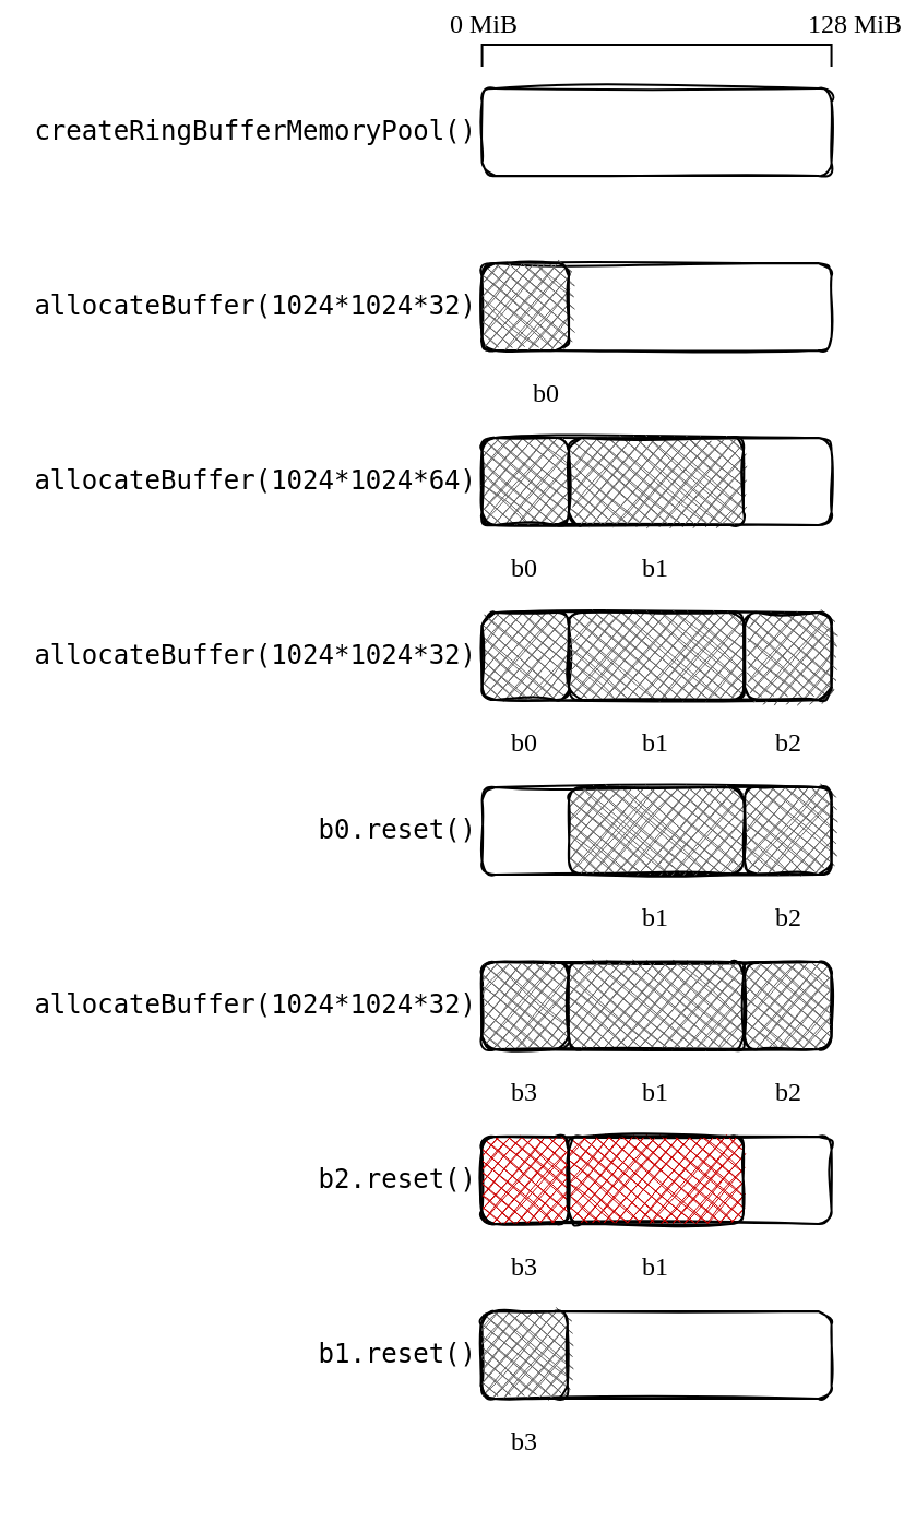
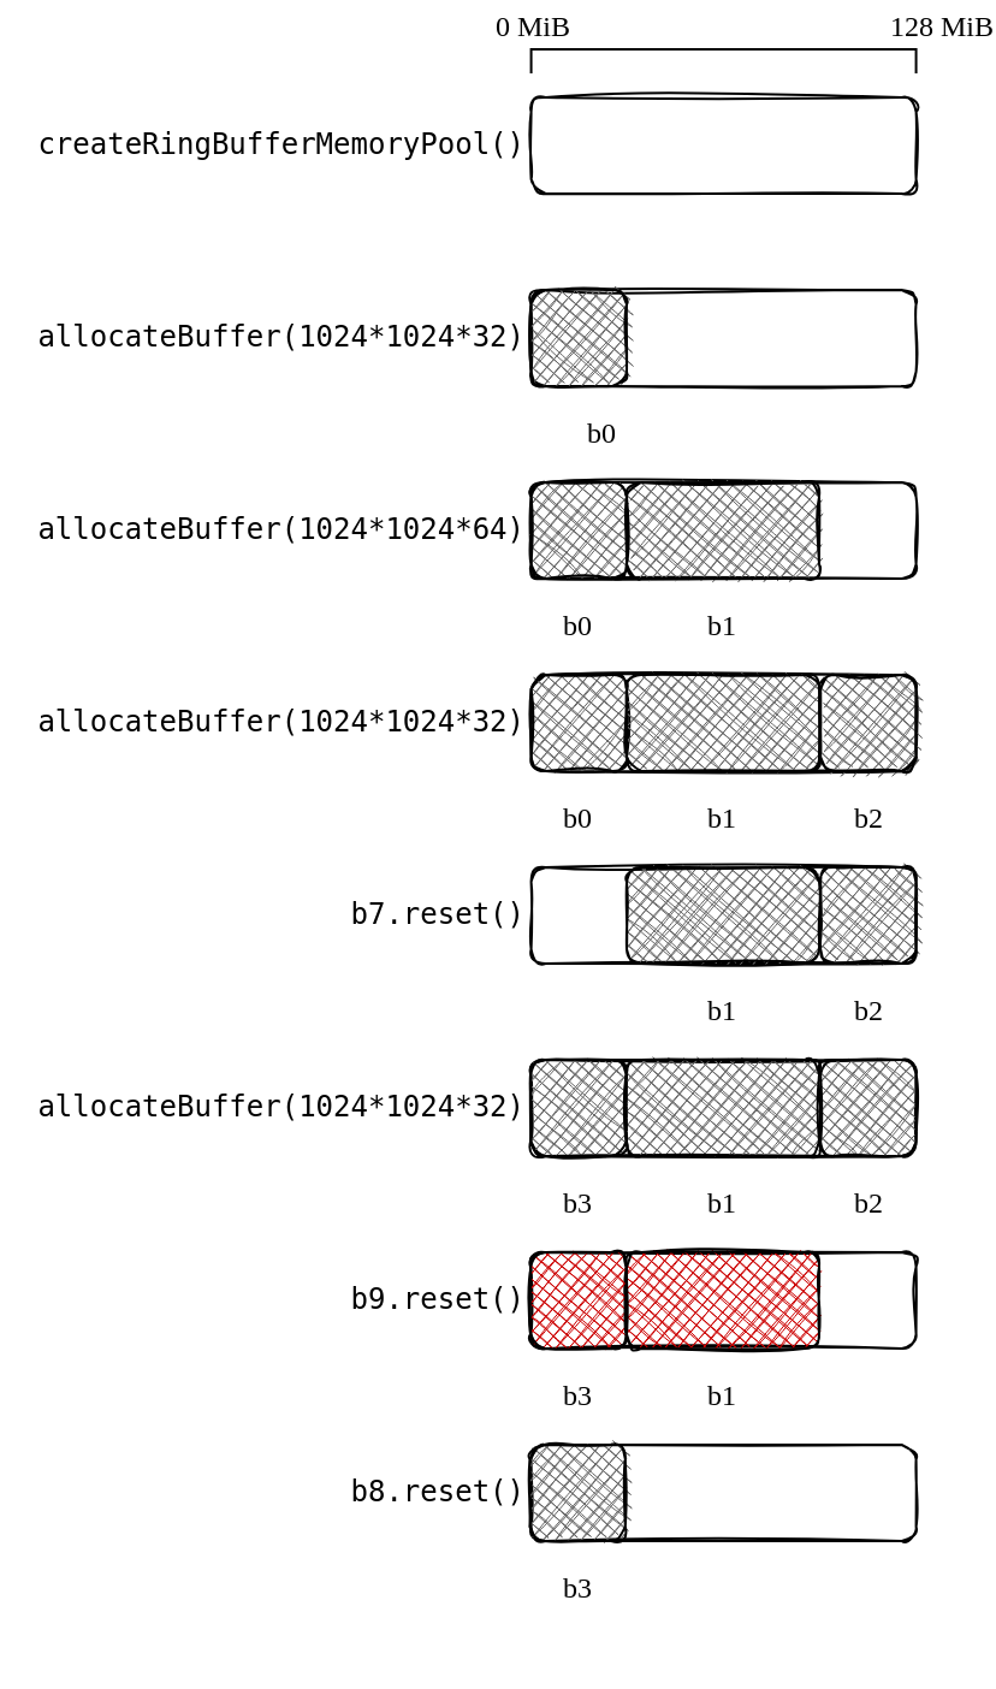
- <mxCell id="22" value="&lt;pre&gt;&lt;span class=&quot;n&quot;&gt;b0.reset()&lt;/span&gt;&lt;span class=&quot;p&quot;&gt;&lt;/span&gt;&lt;/pre&gt;" style="rounded=0;whiteSpace=wrap;html=1;fontFamily=Lucida Console;align=right;strokeColor=none;fillColor=none;fontSize=12;" parent="1" vertex="1"><mxGeometry x="20" y="360" width="200" height="40" as="geometry" /></mxCell>
+ <mxCell id="22" value="&lt;pre&gt;&lt;span class=&quot;n&quot;&gt;b7.reset()&lt;/span&gt;&lt;span class=&quot;p&quot;&gt;&lt;/span&gt;&lt;/pre&gt;" style="rounded=0;whiteSpace=wrap;html=1;fontFamily=Lucida Console;align=right;strokeColor=none;fillColor=none;fontSize=12;" parent="1" vertex="1"><mxGeometry x="20" y="360" width="200" height="40" as="geometry" /></mxCell>
- <mxCell id="26" value="&lt;pre&gt;&lt;span class=&quot;n&quot;&gt;b2.reset()&lt;/span&gt;&lt;span class=&quot;p&quot;&gt;&lt;/span&gt;&lt;/pre&gt;" style="rounded=0;whiteSpace=wrap;html=1;fontFamily=Lucida Console;align=right;strokeColor=none;fillColor=none;fontSize=12;" parent="1" vertex="1"><mxGeometry x="20" y="520" width="200" height="40" as="geometry" /></mxCell>
+ <mxCell id="26" value="&lt;pre&gt;&lt;span class=&quot;n&quot;&gt;b9.reset()&lt;/span&gt;&lt;span class=&quot;p&quot;&gt;&lt;/span&gt;&lt;/pre&gt;" style="rounded=0;whiteSpace=wrap;html=1;fontFamily=Lucida Console;align=right;strokeColor=none;fillColor=none;fontSize=12;" parent="1" vertex="1"><mxGeometry x="20" y="520" width="200" height="40" as="geometry" /></mxCell>
- <mxCell id="24" value="&lt;pre&gt;&lt;span class=&quot;n&quot;&gt;b1.reset()&lt;/span&gt;&lt;span class=&quot;p&quot;&gt;&lt;/span&gt;&lt;/pre&gt;" style="rounded=0;whiteSpace=wrap;html=1;fontFamily=Lucida Console;align=right;strokeColor=none;fillColor=none;fontSize=12;" parent="1" vertex="1"><mxGeometry x="20.29" y="600" width="200" height="40" as="geometry" /></mxCell>
+ <mxCell id="24" value="&lt;pre&gt;&lt;span class=&quot;n&quot;&gt;b8.reset()&lt;/span&gt;&lt;span class=&quot;p&quot;&gt;&lt;/span&gt;&lt;/pre&gt;" style="rounded=0;whiteSpace=wrap;html=1;fontFamily=Lucida Console;align=right;strokeColor=none;fillColor=none;fontSize=12;" parent="1" vertex="1"><mxGeometry x="20.29" y="600" width="200" height="40" as="geometry" /></mxCell>
